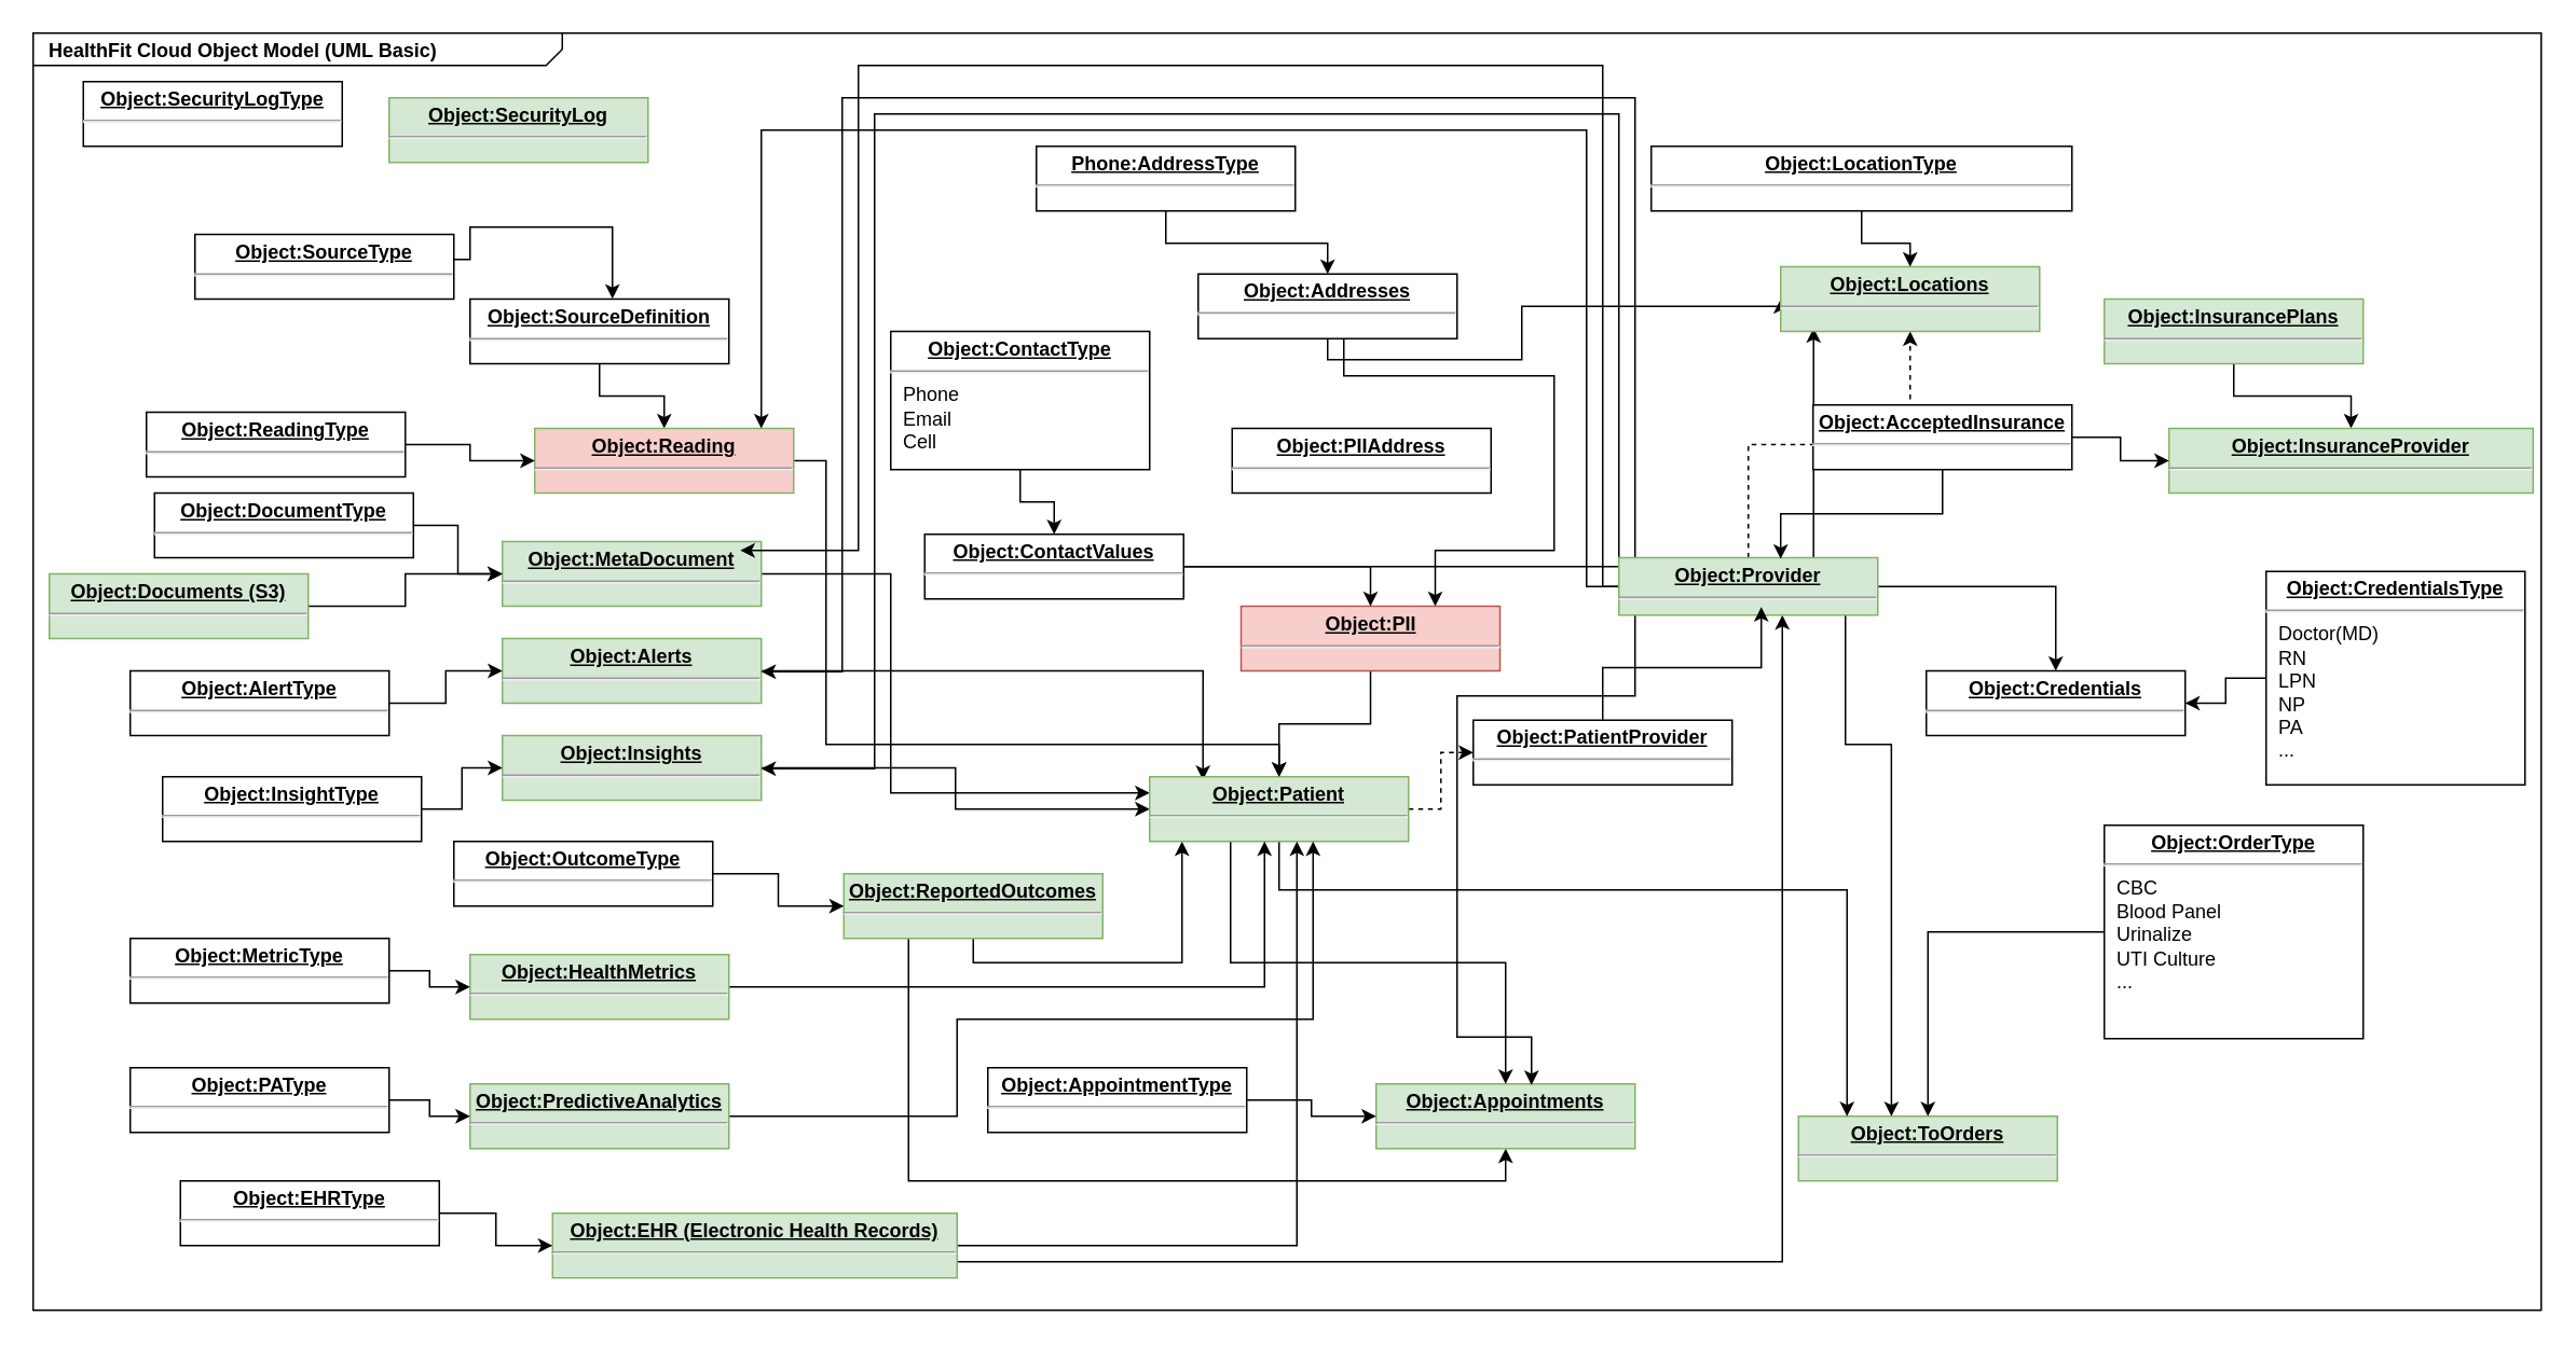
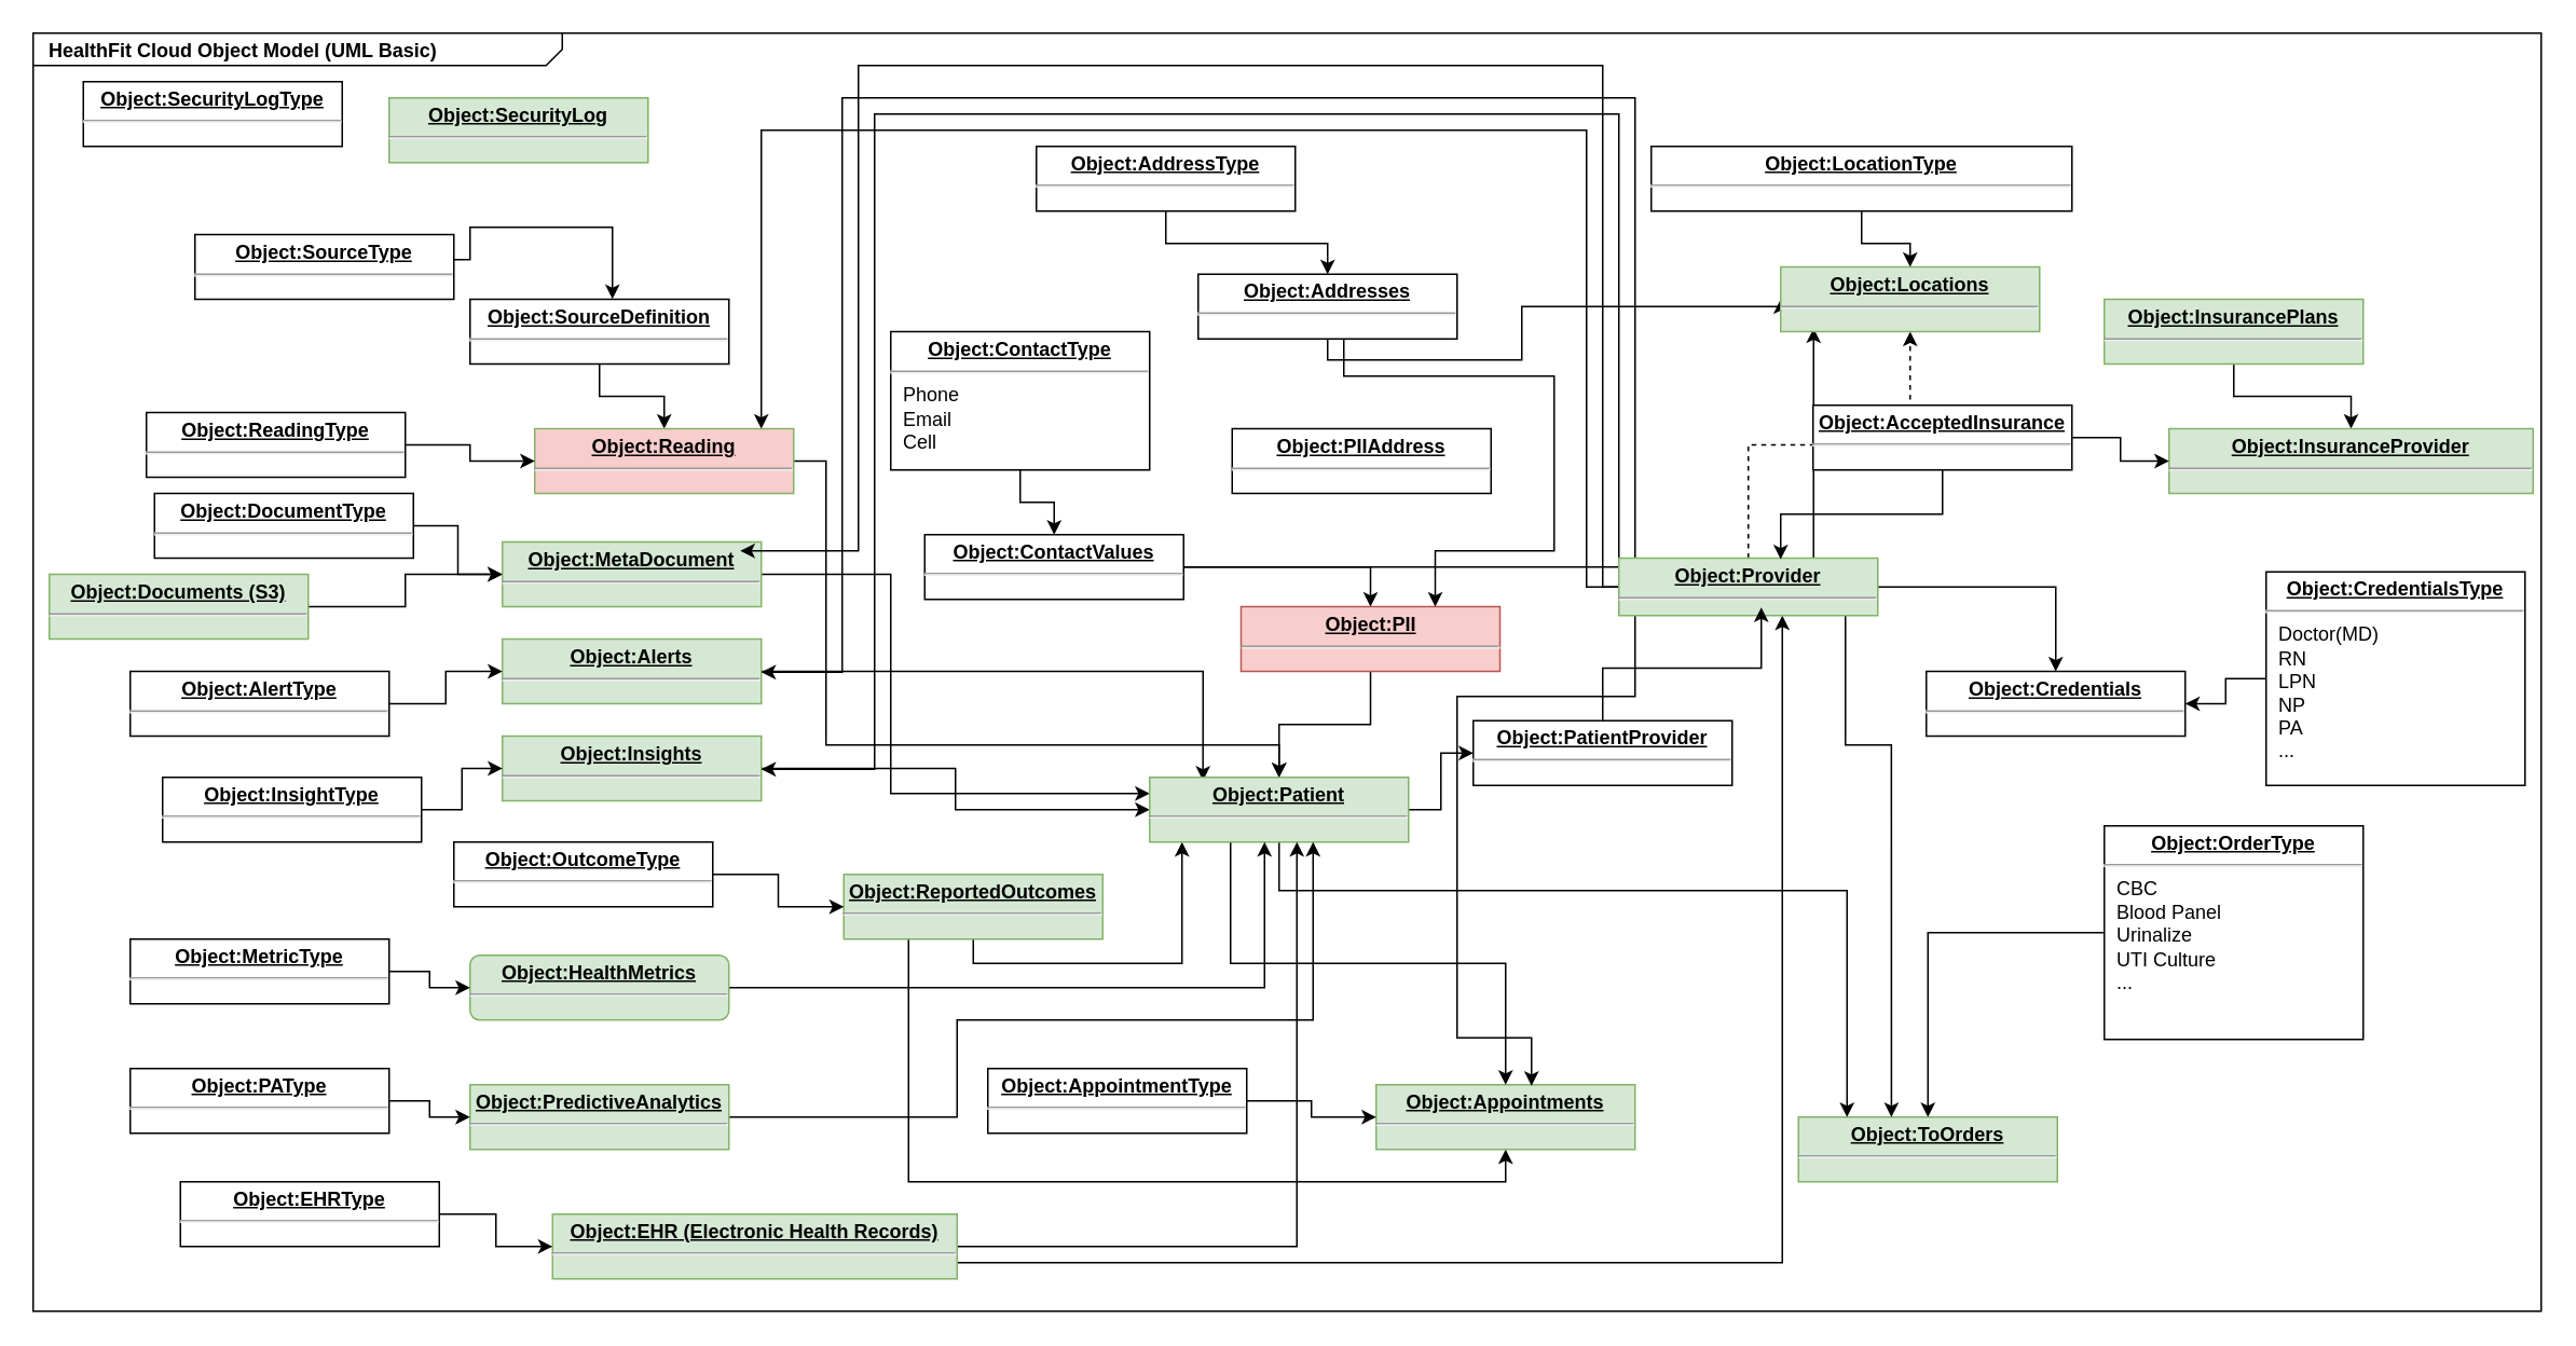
- <mxCell id="54" value="&lt;p style=&quot;margin: 0px ; margin-top: 4px ; text-align: center ; text-decoration: underline&quot;&gt;&lt;b&gt;Phone:AddressType&lt;/b&gt;&lt;/p&gt;&lt;hr&gt;&lt;p style=&quot;margin: 0px ; margin-left: 8px&quot;&gt;&lt;br&gt;&lt;/p&gt;" style="verticalAlign=top;align=left;overflow=fill;fontSize=12;fontFamily=Helvetica;html=1;" parent="1" vertex="1"><mxGeometry x="640" y="90" width="160" height="40" as="geometry" /></mxCell>
+ <mxCell id="54" value="&lt;p style=&quot;margin: 0px ; margin-top: 4px ; text-align: center ; text-decoration: underline&quot;&gt;&lt;b&gt;Object:AddressType&lt;/b&gt;&lt;/p&gt;&lt;hr&gt;&lt;p style=&quot;margin: 0px ; margin-left: 8px&quot;&gt;&lt;br&gt;&lt;/p&gt;" style="verticalAlign=top;align=left;overflow=fill;fontSize=12;fontFamily=Helvetica;html=1;" parent="1" vertex="1"><mxGeometry x="640" y="90" width="160" height="40" as="geometry" /></mxCell>
- <mxCell id="18" value="" style="edgeStyle=orthogonalEdgeStyle;rounded=0;orthogonalLoop=1;jettySize=auto;html=1;dashed=1;" parent="1" source="21" target="80" edge="1"><mxGeometry relative="1" as="geometry" /></mxCell>
+ <mxCell id="18" value="" style="edgeStyle=orthogonalEdgeStyle;rounded=0;orthogonalLoop=1;jettySize=auto;html=1;" parent="1" source="21" target="80" edge="1"><mxGeometry relative="1" as="geometry" /></mxCell>
- <mxCell id="25" value="&lt;p style=&quot;margin: 0px ; margin-top: 4px ; text-align: center ; text-decoration: underline&quot;&gt;&lt;b&gt;Object:HealthMetrics&lt;/b&gt;&lt;/p&gt;&lt;hr&gt;&lt;p style=&quot;margin: 0px ; margin-left: 8px&quot;&gt;&lt;br&gt;&lt;/p&gt;" style="verticalAlign=top;align=left;overflow=fill;fontSize=12;fontFamily=Helvetica;html=1;fillColor=#d5e8d4;strokeColor=#82b366;" parent="1" vertex="1"><mxGeometry x="290" y="590" width="160" height="40" as="geometry" /></mxCell>
+ <mxCell id="25" value="&lt;p style=&quot;margin: 0px ; margin-top: 4px ; text-align: center ; text-decoration: underline&quot;&gt;&lt;b&gt;Object:HealthMetrics&lt;/b&gt;&lt;/p&gt;&lt;hr&gt;&lt;p style=&quot;margin: 0px ; margin-left: 8px&quot;&gt;&lt;br&gt;&lt;/p&gt;" style="verticalAlign=top;align=left;overflow=fill;fontSize=12;fontFamily=Helvetica;html=1;fillColor=#d5e8d4;strokeColor=#82b366;rounded=1;" parent="1" vertex="1"><mxGeometry x="290" y="590" width="160" height="40" as="geometry" /></mxCell>
